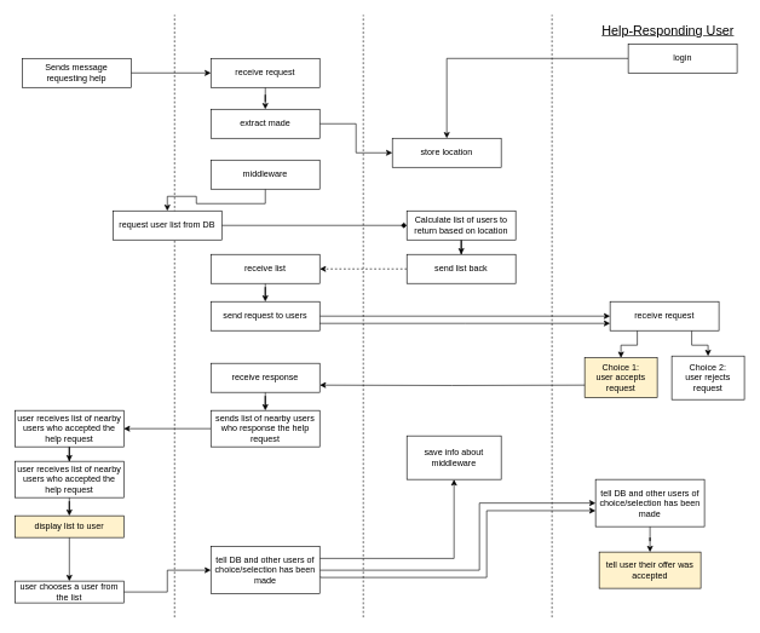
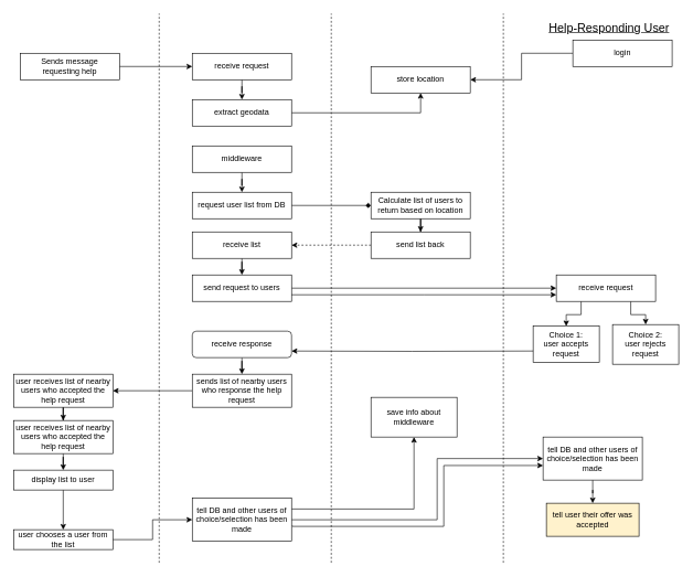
- <mxCell id="11" value="extract made" style="whiteSpace=wrap;html=1;align=center;treeFolding=1;treeMoving=1;newEdgeStyle={&quot;edgeStyle&quot;:&quot;elbowEdgeStyle&quot;,&quot;startArrow&quot;:&quot;none&quot;,&quot;endArrow&quot;:&quot;none&quot;};" vertex="1" parent="1"><mxGeometry x="290" y="150" width="150" height="40" as="geometry" /></mxCell>
+ <mxCell id="11" value="extract geodata" style="whiteSpace=wrap;html=1;align=center;treeFolding=1;treeMoving=1;newEdgeStyle={&quot;edgeStyle&quot;:&quot;elbowEdgeStyle&quot;,&quot;startArrow&quot;:&quot;none&quot;,&quot;endArrow&quot;:&quot;none&quot;};" vertex="1" parent="1"><mxGeometry x="290" y="150" width="150" height="40" as="geometry" /></mxCell>
- <mxCell id="31" value="store location" style="whiteSpace=wrap;html=1;align=center;treeFolding=1;treeMoving=1;newEdgeStyle={&quot;edgeStyle&quot;:&quot;elbowEdgeStyle&quot;,&quot;startArrow&quot;:&quot;none&quot;,&quot;endArrow&quot;:&quot;none&quot;};" vertex="1" parent="1"><mxGeometry x="540" y="190" width="150" height="40" as="geometry" /></mxCell>
+ <mxCell id="31" value="store location" style="whiteSpace=wrap;html=1;align=center;treeFolding=1;treeMoving=1;newEdgeStyle={&quot;edgeStyle&quot;:&quot;elbowEdgeStyle&quot;,&quot;startArrow&quot;:&quot;none&quot;,&quot;endArrow&quot;:&quot;none&quot;};" vertex="1" parent="1"><mxGeometry x="560" y="100" width="150" height="40" as="geometry" /></mxCell>
- <mxCell id="15" value="request user list from DB" style="whiteSpace=wrap;html=1;align=center;treeFolding=1;treeMoving=1;newEdgeStyle={&quot;edgeStyle&quot;:&quot;elbowEdgeStyle&quot;,&quot;startArrow&quot;:&quot;none&quot;,&quot;endArrow&quot;:&quot;none&quot;};" vertex="1" parent="1"><mxGeometry x="155" y="290" width="150" height="40" as="geometry" /></mxCell>
+ <mxCell id="15" value="request user list from DB" style="whiteSpace=wrap;html=1;align=center;treeFolding=1;treeMoving=1;newEdgeStyle={&quot;edgeStyle&quot;:&quot;elbowEdgeStyle&quot;,&quot;startArrow&quot;:&quot;none&quot;,&quot;endArrow&quot;:&quot;none&quot;};" vertex="1" parent="1"><mxGeometry x="290" y="290" width="150" height="40" as="geometry" /></mxCell>
- <mxCell id="33" value="receive response" style="whiteSpace=wrap;html=1;align=center;treeFolding=1;treeMoving=1;newEdgeStyle={&quot;edgeStyle&quot;:&quot;elbowEdgeStyle&quot;,&quot;startArrow&quot;:&quot;none&quot;,&quot;endArrow&quot;:&quot;none&quot;};" vertex="1" parent="1"><mxGeometry x="290" y="500" width="150" height="40" as="geometry" /></mxCell>
+ <mxCell id="33" value="receive response" style="whiteSpace=wrap;html=1;align=center;treeFolding=1;treeMoving=1;newEdgeStyle={&quot;edgeStyle&quot;:&quot;elbowEdgeStyle&quot;,&quot;startArrow&quot;:&quot;none&quot;,&quot;endArrow&quot;:&quot;none&quot;};rounded=1;" vertex="1" parent="1"><mxGeometry x="290" y="500" width="150" height="40" as="geometry" /></mxCell>
- <mxCell id="27" value="&lt;div&gt;Choice 1:&lt;/div&gt;&lt;div&gt;user accepts request&lt;br&gt;&lt;/div&gt;" style="whiteSpace=wrap;html=1;align=center;treeFolding=1;treeMoving=1;newEdgeStyle={&quot;edgeStyle&quot;:&quot;elbowEdgeStyle&quot;,&quot;startArrow&quot;:&quot;none&quot;,&quot;endArrow&quot;:&quot;none&quot;};fillColor=#fff2cc;" vertex="1" parent="1"><mxGeometry x="805" y="492.5" width="100" height="55" as="geometry" /></mxCell>
+ <mxCell id="27" value="&lt;div&gt;Choice 1:&lt;/div&gt;&lt;div&gt;user accepts request&lt;br&gt;&lt;/div&gt;" style="whiteSpace=wrap;html=1;align=center;treeFolding=1;treeMoving=1;newEdgeStyle={&quot;edgeStyle&quot;:&quot;elbowEdgeStyle&quot;,&quot;startArrow&quot;:&quot;none&quot;,&quot;endArrow&quot;:&quot;none&quot;};" vertex="1" parent="1"><mxGeometry x="805" y="492.5" width="100" height="55" as="geometry" /></mxCell>
- <mxCell id="41" value="display list to user" style="whiteSpace=wrap;html=1;align=center;treeFolding=1;treeMoving=1;newEdgeStyle={&quot;edgeStyle&quot;:&quot;elbowEdgeStyle&quot;,&quot;startArrow&quot;:&quot;none&quot;,&quot;endArrow&quot;:&quot;none&quot;};fillColor=#fff2cc;" vertex="1" parent="1"><mxGeometry x="20" y="710" width="150" height="30" as="geometry" /></mxCell>
+ <mxCell id="41" value="display list to user" style="whiteSpace=wrap;html=1;align=center;treeFolding=1;treeMoving=1;newEdgeStyle={&quot;edgeStyle&quot;:&quot;elbowEdgeStyle&quot;,&quot;startArrow&quot;:&quot;none&quot;,&quot;endArrow&quot;:&quot;none&quot;};" vertex="1" parent="1"><mxGeometry x="20" y="710" width="150" height="30" as="geometry" /></mxCell>
